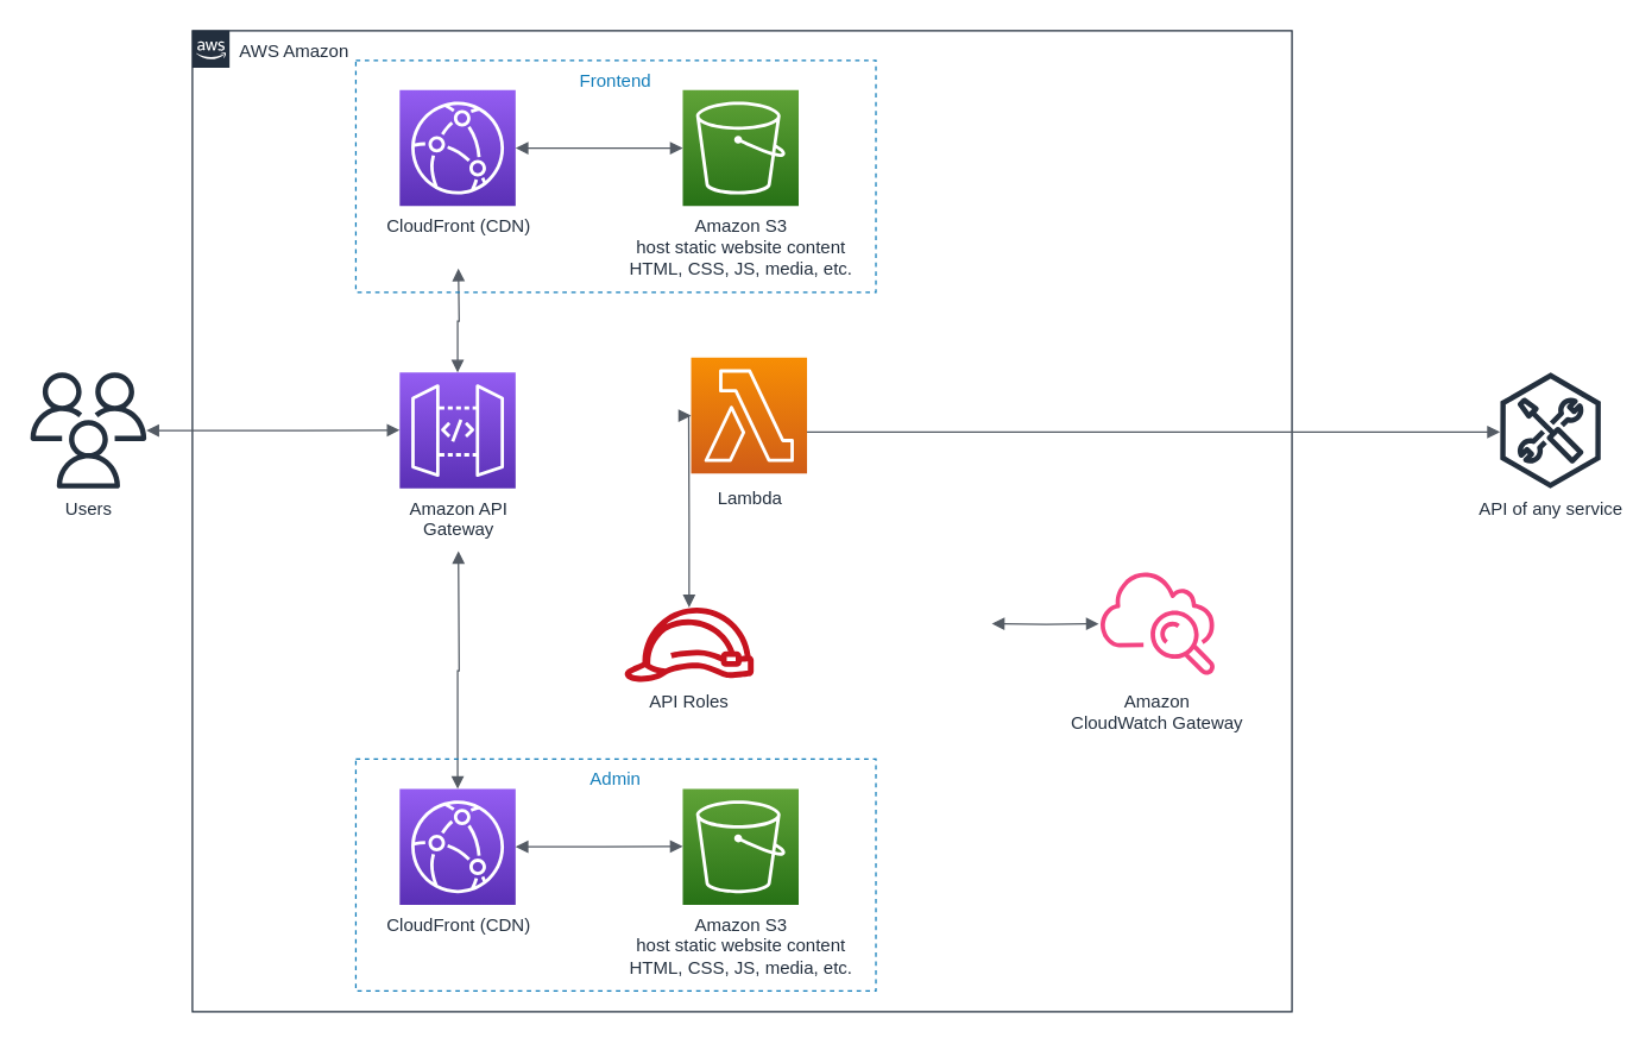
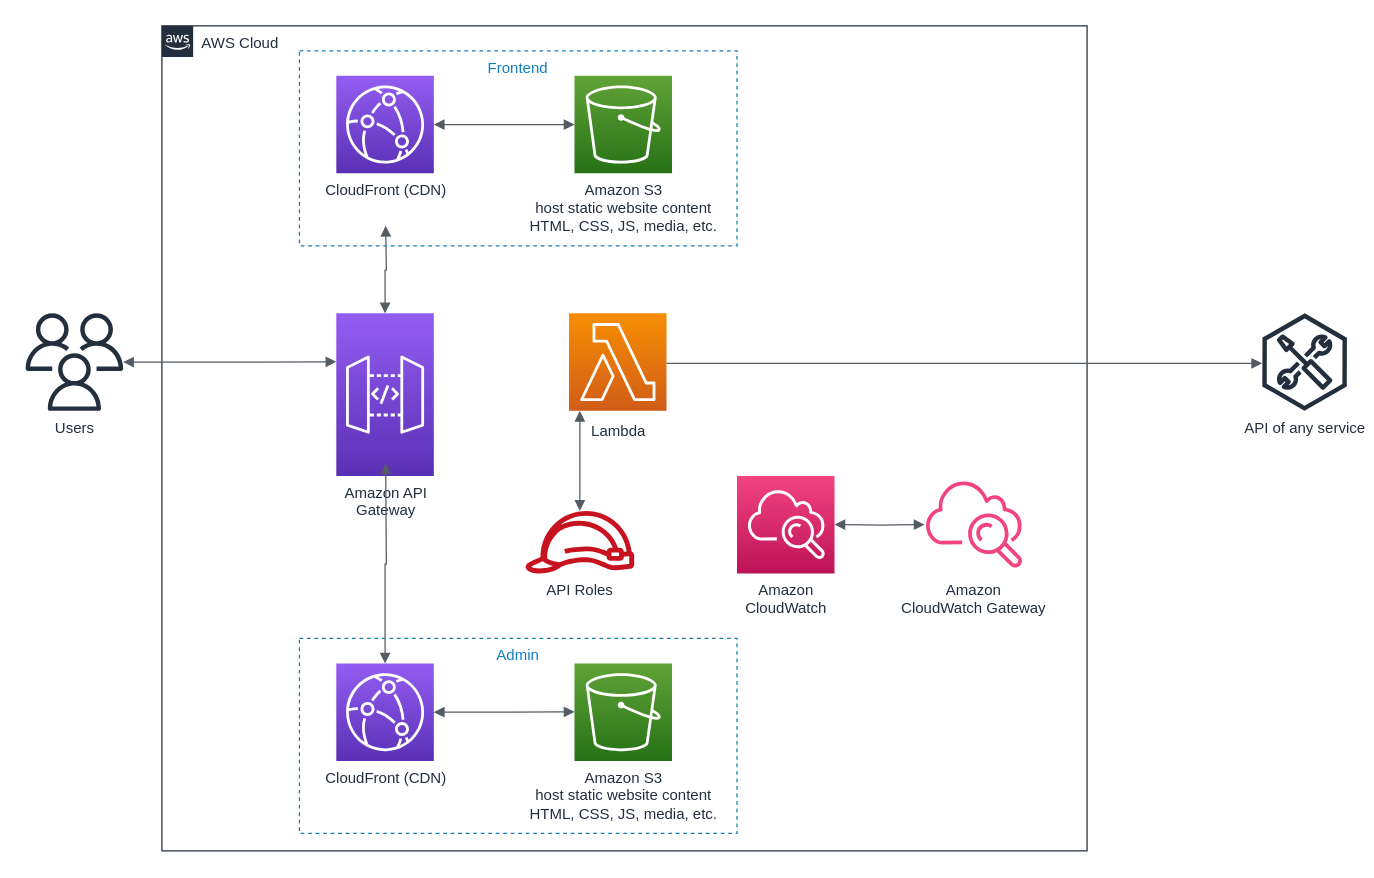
- <mxCell id="6" value="AWS Amazon" style="points=[[0,0],[0.25,0],[0.5,0],[0.75,0],[1,0],[1,0.25],[1,0.5],[1,0.75],[1,1],[0.75,1],[0.5,1],[0.25,1],[0,1],[0,0.75],[0,0.5],[0,0.25]];outlineConnect=0;gradientColor=none;html=1;whiteSpace=wrap;fontSize=12;fontStyle=0;container=1;pointerEvents=0;collapsible=0;recursiveResize=0;shape=mxgraph.aws4.group;grIcon=mxgraph.aws4.group_aws_cloud_alt;strokeColor=#232F3E;fillColor=none;verticalAlign=top;align=left;spacingLeft=30;fontColor=#232F3E;dashed=0;" parent="1" vertex="1"><mxGeometry x="129" y="20" width="740" height="660" as="geometry" /></mxCell>
+ <mxCell id="6" value="AWS Cloud" style="points=[[0,0],[0.25,0],[0.5,0],[0.75,0],[1,0],[1,0.25],[1,0.5],[1,0.75],[1,1],[0.75,1],[0.5,1],[0.25,1],[0,1],[0,0.75],[0,0.5],[0,0.25]];outlineConnect=0;gradientColor=none;html=1;whiteSpace=wrap;fontSize=12;fontStyle=0;container=1;pointerEvents=0;collapsible=0;recursiveResize=0;shape=mxgraph.aws4.group;grIcon=mxgraph.aws4.group_aws_cloud_alt;strokeColor=#232F3E;fillColor=none;verticalAlign=top;align=left;spacingLeft=30;fontColor=#232F3E;dashed=0;" parent="1" vertex="1"><mxGeometry x="129" y="20" width="740" height="660" as="geometry" /></mxCell>
- <mxCell id="11" value="Lambda" style="outlineConnect=0;fontColor=#232F3E;gradientColor=#F78E04;gradientDirection=north;fillColor=#D05C17;strokeColor=#ffffff;dashed=0;verticalLabelPosition=bottom;verticalAlign=top;align=center;html=1;fontSize=12;fontStyle=0;aspect=fixed;shape=mxgraph.aws4.resourceIcon;resIcon=mxgraph.aws4.lambda;labelBackgroundColor=#ffffff;spacingTop=3;" parent="6" vertex="1"><mxGeometry x="335.63" y="220" width="78" height="78" as="geometry" /></mxCell>
+ <mxCell id="11" value="Lambda" style="outlineConnect=0;fontColor=#232F3E;gradientColor=#F78E04;gradientDirection=north;fillColor=#D05C17;strokeColor=#ffffff;dashed=0;verticalLabelPosition=bottom;verticalAlign=top;align=center;html=1;fontSize=12;fontStyle=0;aspect=fixed;shape=mxgraph.aws4.resourceIcon;resIcon=mxgraph.aws4.lambda;labelBackgroundColor=#ffffff;spacingTop=3;" parent="6" vertex="1"><mxGeometry x="325.63" y="230" width="78" height="78" as="geometry" /></mxCell>
- <mxCell id="10" value="Amazon API&lt;br&gt;Gateway&lt;br&gt;" style="outlineConnect=0;fontColor=#232F3E;gradientColor=#945DF2;gradientDirection=north;fillColor=#5A30B5;strokeColor=#ffffff;dashed=0;verticalLabelPosition=bottom;verticalAlign=top;align=center;html=1;fontSize=12;fontStyle=0;aspect=fixed;shape=mxgraph.aws4.resourceIcon;resIcon=mxgraph.aws4.api_gateway;labelBackgroundColor=#ffffff;" parent="6" vertex="1"><mxGeometry x="139.5" y="230" width="78" height="78" as="geometry" /></mxCell>
+ <mxCell id="10" value="Amazon API&lt;br&gt;Gateway&lt;br&gt;" style="outlineConnect=0;fontColor=#232F3E;gradientColor=#945DF2;gradientDirection=north;fillColor=#5A30B5;strokeColor=#ffffff;dashed=0;verticalLabelPosition=bottom;verticalAlign=top;align=center;html=1;fontSize=12;fontStyle=0;aspect=fixed;shape=mxgraph.aws4.resourceIcon;resIcon=mxgraph.aws4.api_gateway;labelBackgroundColor=#ffffff;" parent="6" vertex="1"><mxGeometry x="139.5" y="230" width="78" height="130" as="geometry" /></mxCell>
+ <mxCell id="8" value="Amazon&lt;br&gt;CloudWatch&lt;br&gt;" style="outlineConnect=0;fontColor=#232F3E;gradientColor=#F34482;gradientDirection=north;fillColor=#BC1356;strokeColor=#ffffff;dashed=0;verticalLabelPosition=bottom;verticalAlign=top;align=center;html=1;fontSize=12;fontStyle=0;aspect=fixed;shape=mxgraph.aws4.resourceIcon;resIcon=mxgraph.aws4.cloudwatch;labelBackgroundColor=#ffffff;" parent="6" vertex="1"><mxGeometry x="460.0" y="360" width="78" height="78" as="geometry" /></mxCell>
